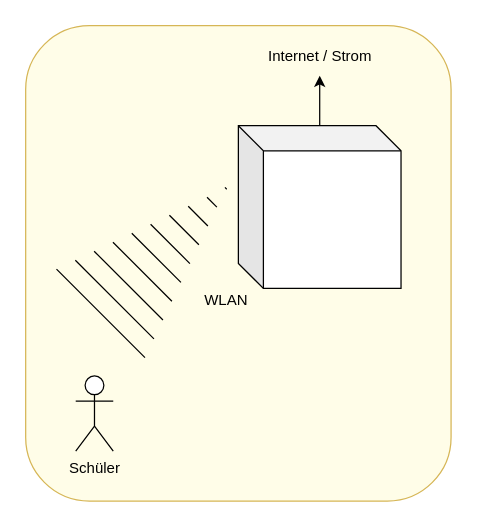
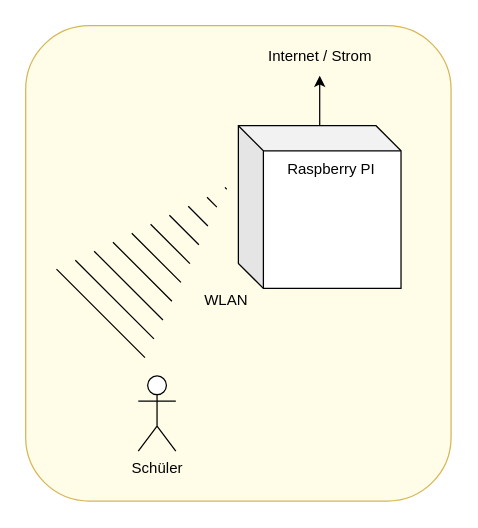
+ <mxCell id="5" value="Raspberry PI" style="text;html=1;align=center;verticalAlign=middle;resizable=0;points=[];autosize=1;strokeColor=none;fillColor=none;" parent="1" vertex="1"><mxGeometry x="219" y="120" width="90" height="30" as="geometry" /></mxCell>
- <mxCell id="7" value="Schüler" style="shape=umlActor;verticalLabelPosition=bottom;verticalAlign=top;html=1;outlineConnect=0;" parent="1" vertex="1"><mxGeometry x="60" y="300" width="30" height="60" as="geometry" /></mxCell>
+ <mxCell id="7" value="Schüler" style="shape=umlActor;verticalLabelPosition=bottom;verticalAlign=top;html=1;outlineConnect=0;" parent="1" vertex="1"><mxGeometry x="110" y="300" width="30" height="60" as="geometry" /></mxCell>
